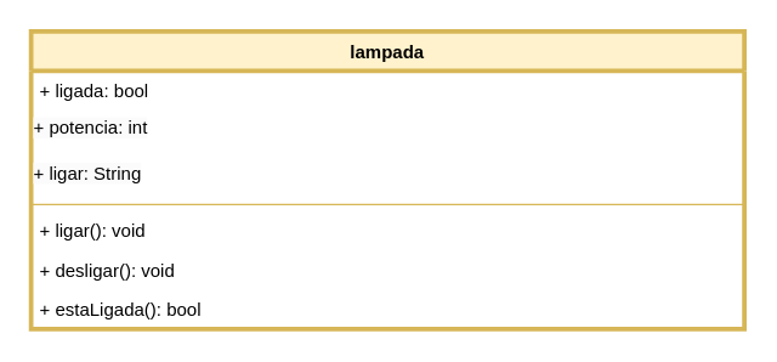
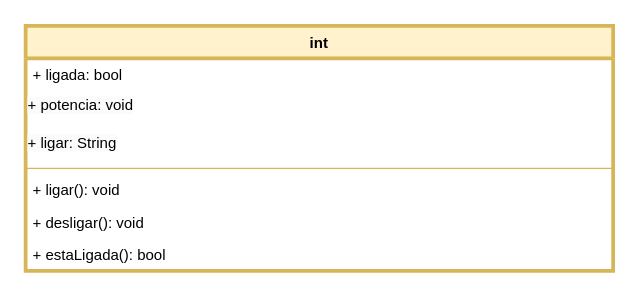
- <mxCell id="2" value="lampada" style="swimlane;fontStyle=1;align=center;verticalAlign=top;childLayout=stackLayout;horizontal=1;startSize=26;horizontalStack=0;resizeParent=1;resizeParentMax=0;resizeLast=0;collapsible=1;marginBottom=0;whiteSpace=wrap;html=1;strokeWidth=3;perimeterSpacing=1;fillColor=#fff2cc;strokeColor=#d6b656;" vertex="1" parent="1"><mxGeometry x="20" y="20" width="470" height="196" as="geometry" /></mxCell>
+ <mxCell id="2" value="int" style="swimlane;fontStyle=1;align=center;verticalAlign=top;childLayout=stackLayout;horizontal=1;startSize=26;horizontalStack=0;resizeParent=1;resizeParentMax=0;resizeLast=0;collapsible=1;marginBottom=0;whiteSpace=wrap;html=1;strokeWidth=3;perimeterSpacing=1;fillColor=#fff2cc;strokeColor=#d6b656;" vertex="1" parent="1"><mxGeometry x="20" y="20" width="470" height="196" as="geometry" /></mxCell>
- <mxCell id="4" value="&lt;span style=&quot;color: rgb(0, 0, 0); font-family: Helvetica; font-size: 12px; font-style: normal; font-variant-ligatures: normal; font-variant-caps: normal; font-weight: 400; letter-spacing: normal; orphans: 2; text-align: left; text-indent: 0px; text-transform: none; widows: 2; word-spacing: 0px; -webkit-text-stroke-width: 0px; background-color: rgb(251, 251, 251); text-decoration-thickness: initial; text-decoration-style: initial; text-decoration-color: initial; float: none; display: inline !important;&quot;&gt;+ potencia: int&lt;/span&gt;" style="text;whiteSpace=wrap;html=1;" vertex="1" parent="2"><mxGeometry y="50" width="470" height="30" as="geometry" /></mxCell>
+ <mxCell id="4" value="&lt;span style=&quot;color: rgb(0, 0, 0); font-family: Helvetica; font-size: 12px; font-style: normal; font-variant-ligatures: normal; font-variant-caps: normal; font-weight: 400; letter-spacing: normal; orphans: 2; text-align: left; text-indent: 0px; text-transform: none; widows: 2; word-spacing: 0px; -webkit-text-stroke-width: 0px; background-color: rgb(251, 251, 251); text-decoration-thickness: initial; text-decoration-style: initial; text-decoration-color: initial; float: none; display: inline !important;&quot;&gt;+ potencia: void&lt;/span&gt;" style="text;whiteSpace=wrap;html=1;" vertex="1" parent="2"><mxGeometry y="50" width="470" height="30" as="geometry" /></mxCell>
